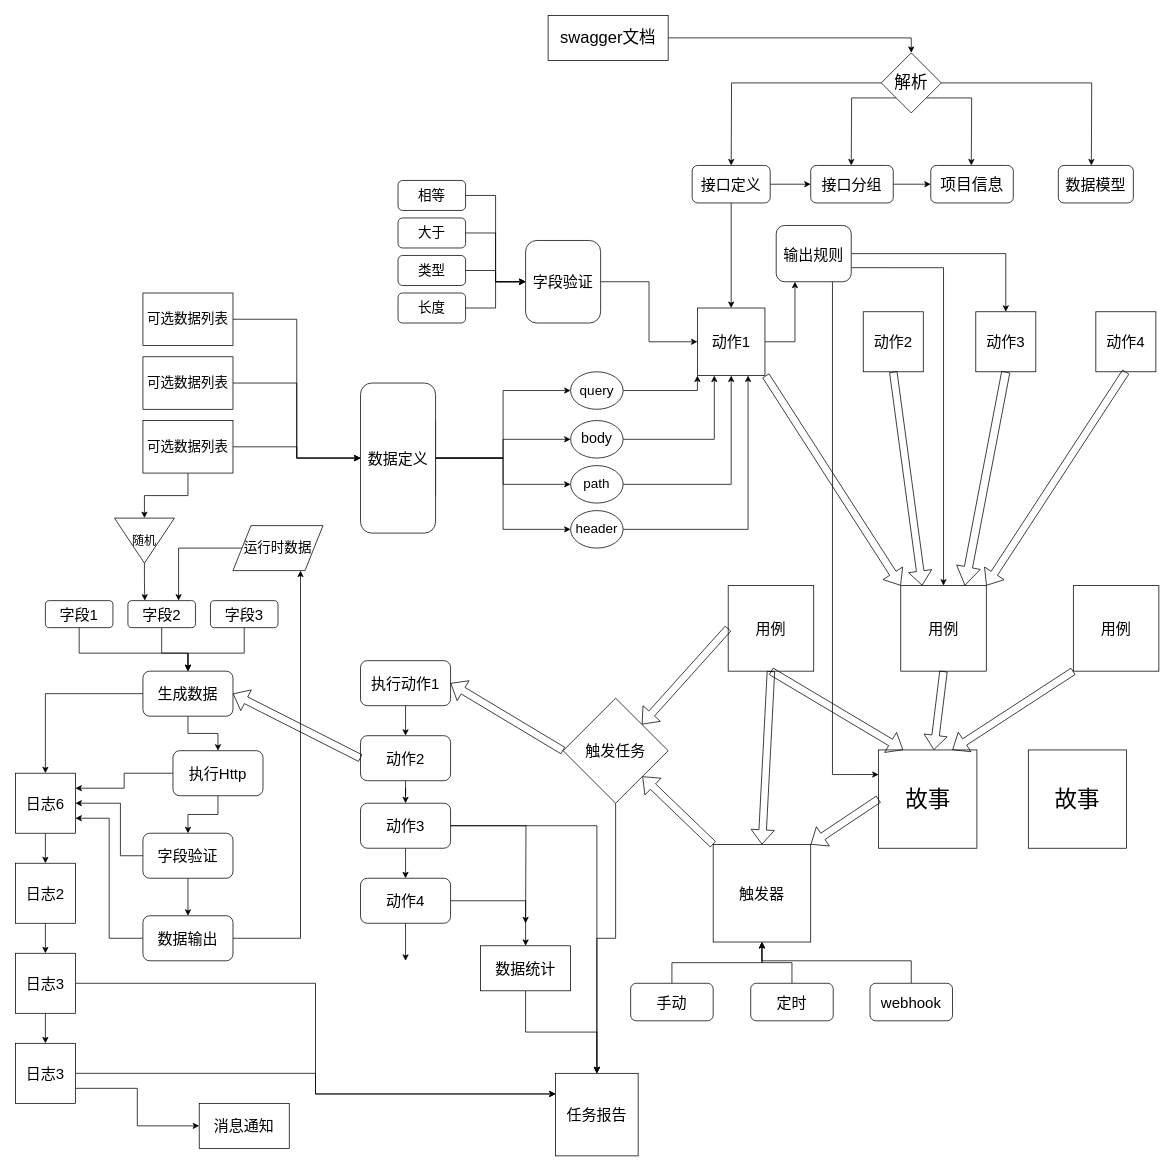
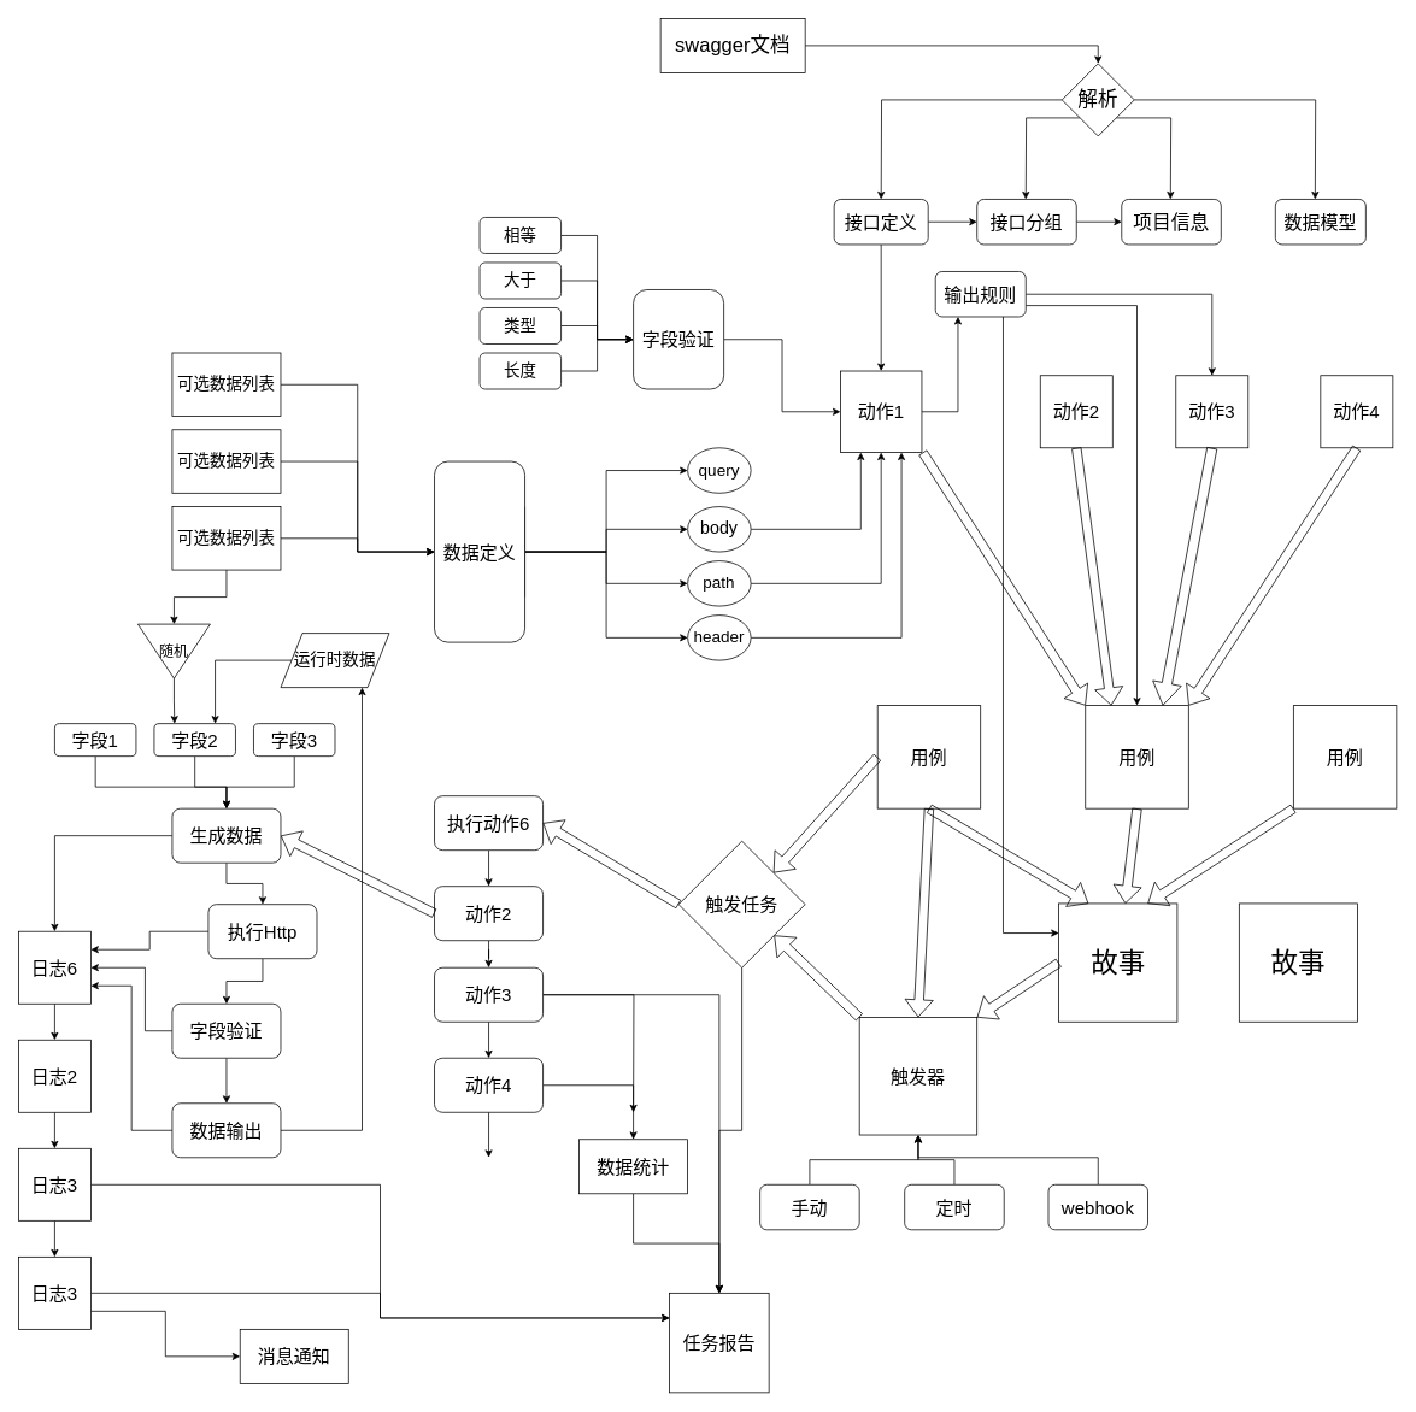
- <mxCell id="23" value="输出规则" style="rounded=1;whiteSpace=wrap;html=1;fontSize=20;" vertex="1" parent="1"><mxGeometry x="1034" y="300" width="100" height="75" as="geometry" /></mxCell>
+ <mxCell id="23" value="输出规则" style="rounded=1;whiteSpace=wrap;html=1;fontSize=20;" vertex="1" parent="1"><mxGeometry x="1034" y="300" width="100" height="50" as="geometry" /></mxCell>
- <mxCell id="28" style="edgeStyle=orthogonalEdgeStyle;rounded=0;orthogonalLoop=1;jettySize=auto;html=1;entryX=0;entryY=1;entryDx=0;entryDy=0;" edge="1" parent="1" source="29" target="27"><mxGeometry relative="1" as="geometry" /></mxCell>
- <mxCell id="56" value="执行动作1" style="rounded=1;whiteSpace=wrap;html=1;fontSize=20;align=center;" vertex="1" parent="1"><mxGeometry x="480" y="880" width="120" height="60" as="geometry" /></mxCell>
+ <mxCell id="56" value="执行动作6" style="rounded=1;whiteSpace=wrap;html=1;fontSize=20;align=center;" vertex="1" parent="1"><mxGeometry x="480" y="880" width="120" height="60" as="geometry" /></mxCell>
